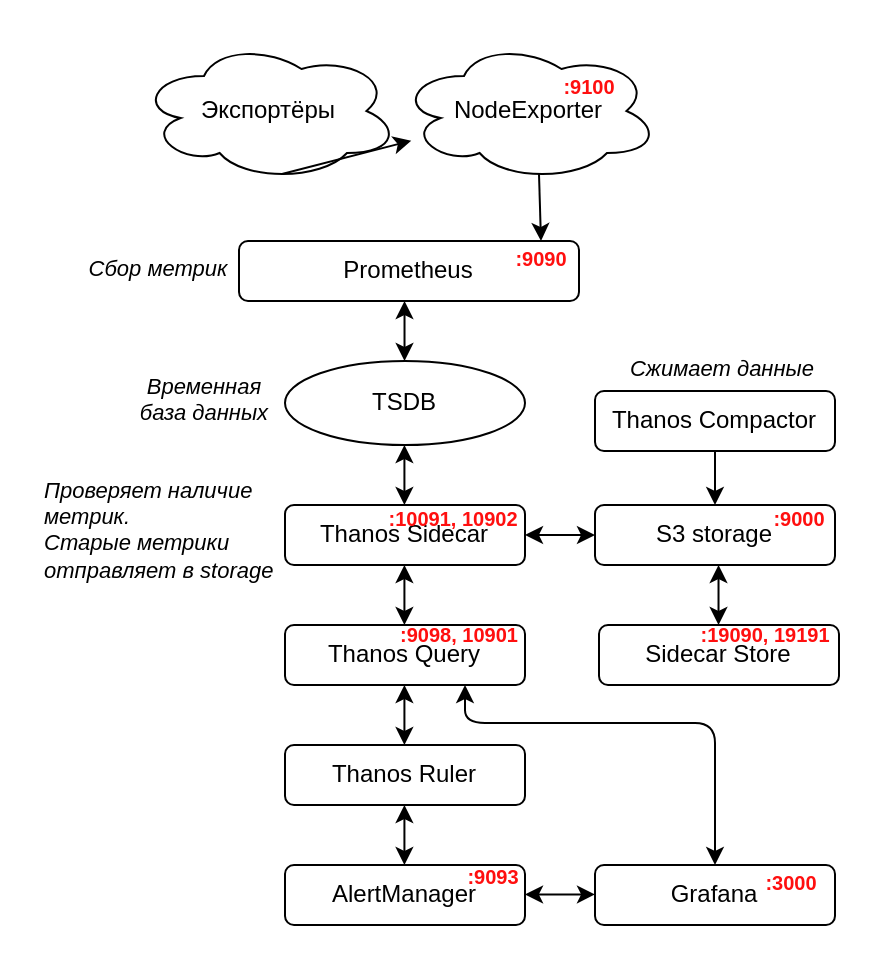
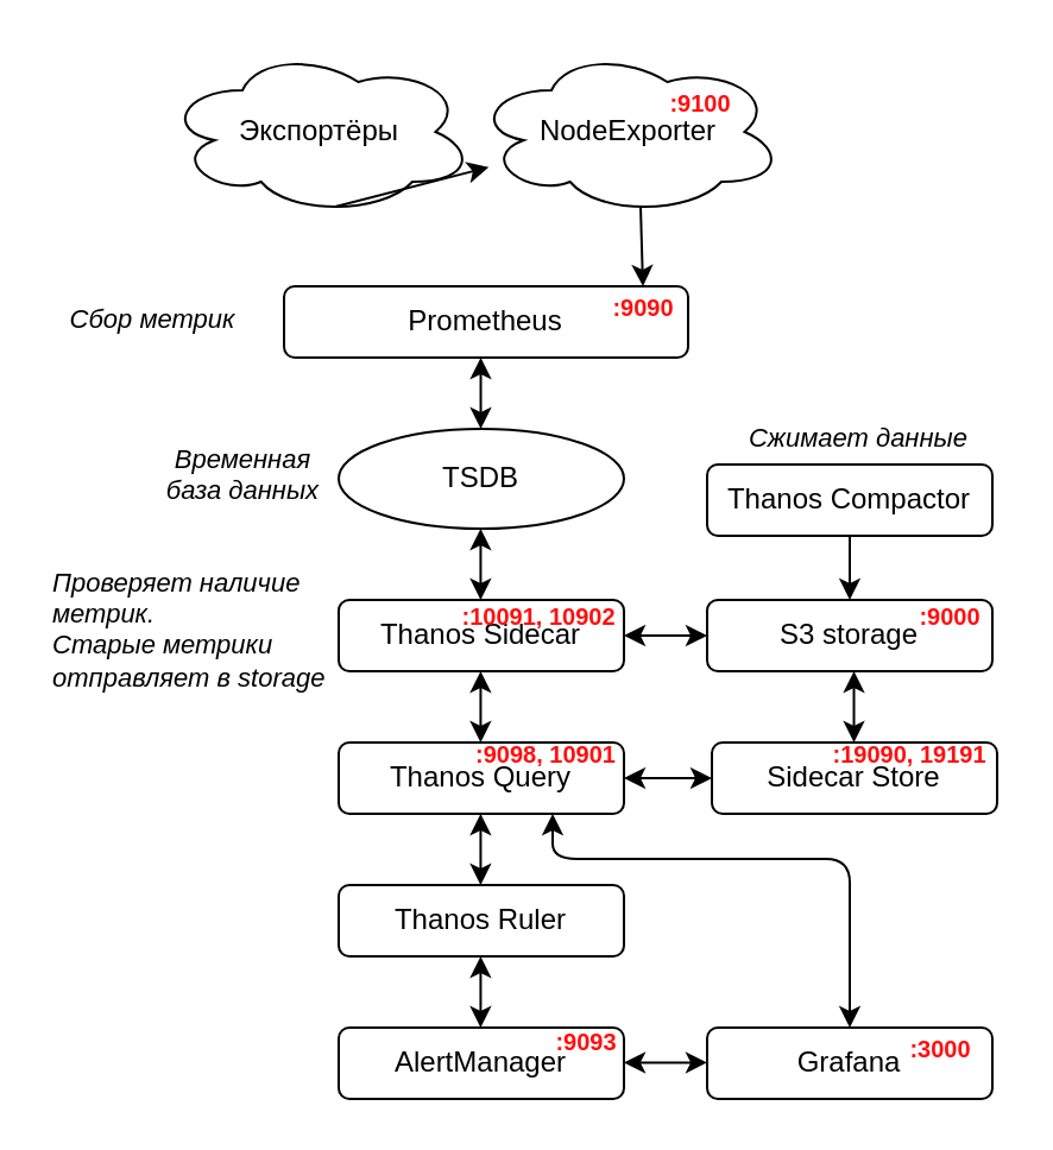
- <mxCell id="26" value="&lt;font style=&quot;font-size: 11px&quot;&gt;&lt;i&gt;Сбор метрик&lt;/i&gt;&lt;/font&gt;" style="text;whiteSpace=wrap;html=1;align=center;" vertex="1" parent="1"><mxGeometry x="39" y="120" width="80" height="30" as="geometry" /></mxCell>
+ <mxCell id="26" value="&lt;font style=&quot;font-size: 11px&quot;&gt;&lt;i&gt;Сбор метрик&lt;/i&gt;&lt;/font&gt;" style="text;whiteSpace=wrap;html=1;align=center;" vertex="1" parent="1"><mxGeometry x="24" y="120" width="80" height="30" as="geometry" /></mxCell>
+ <mxCell id="28" value="" style="endArrow=classic;startArrow=classic;html=1;exitX=1;exitY=0.5;exitDx=0;exitDy=0;entryX=0;entryY=0.5;entryDx=0;entryDy=0;" edge="1" parent="1" source="12" target="9"><mxGeometry width="50" height="50" relative="1" as="geometry"><mxPoint x="255" y="260" as="sourcePoint" /><mxPoint x="305" y="210" as="targetPoint" /></mxGeometry></mxCell>
